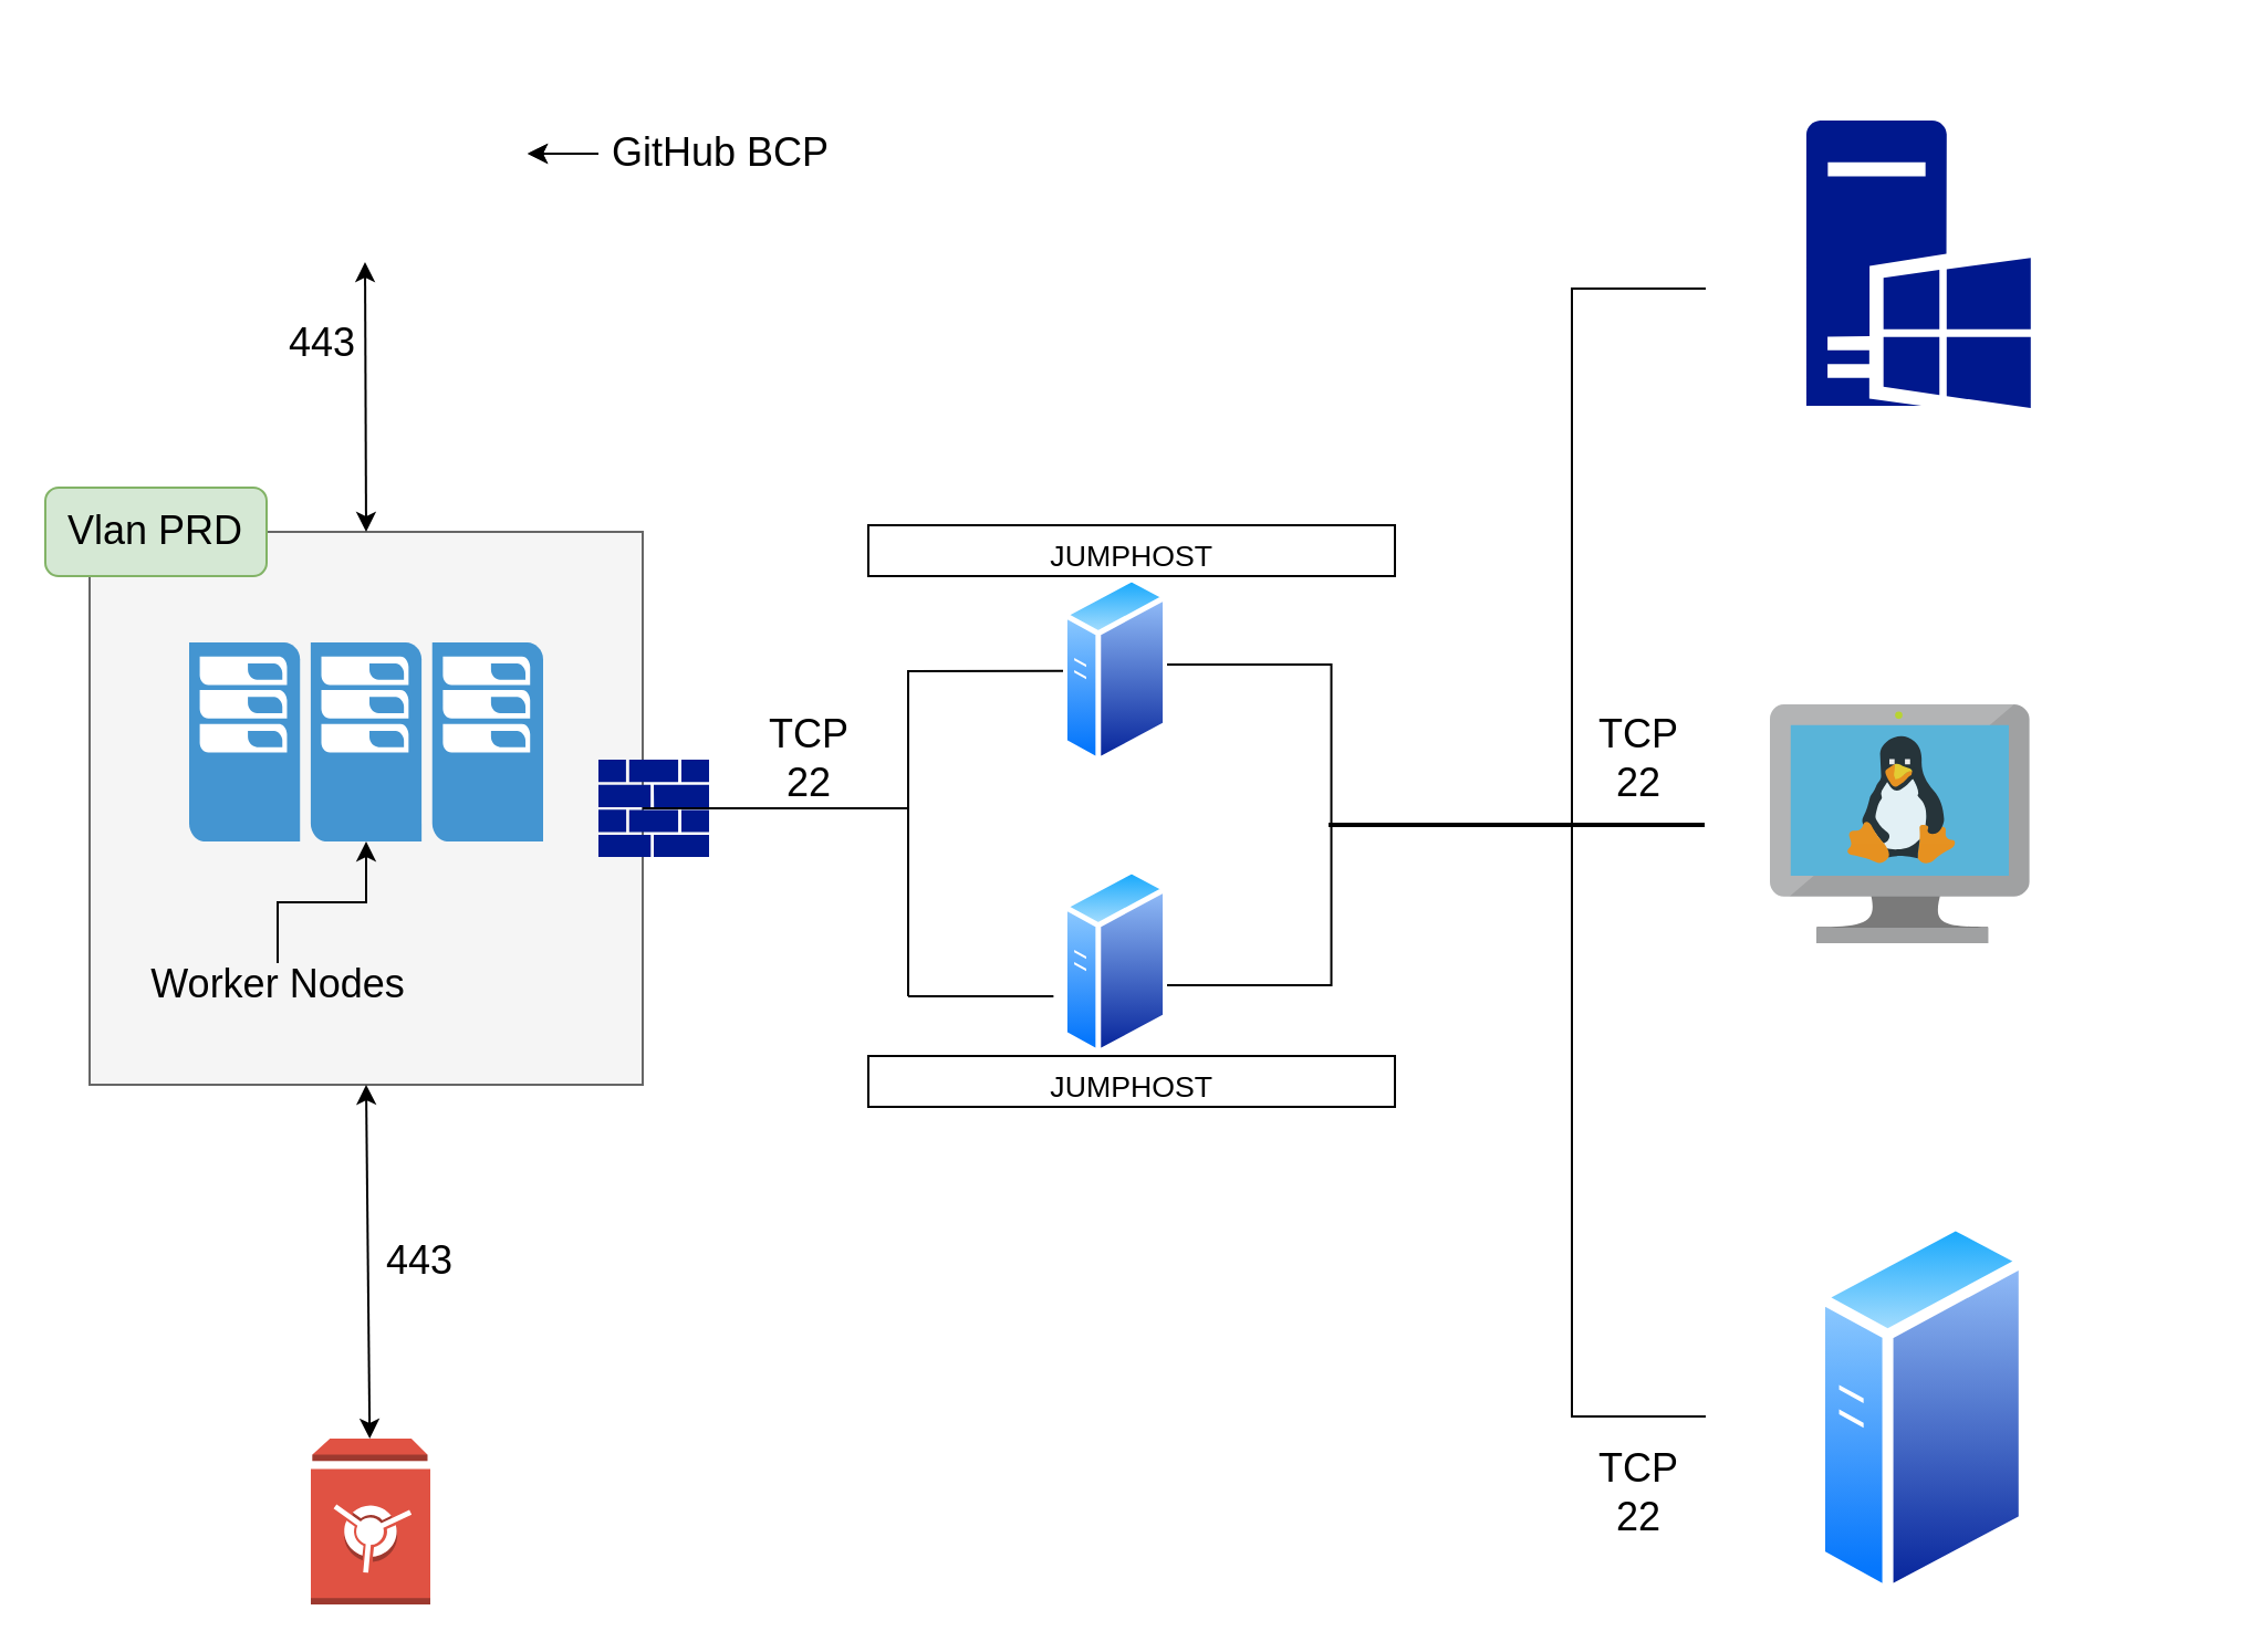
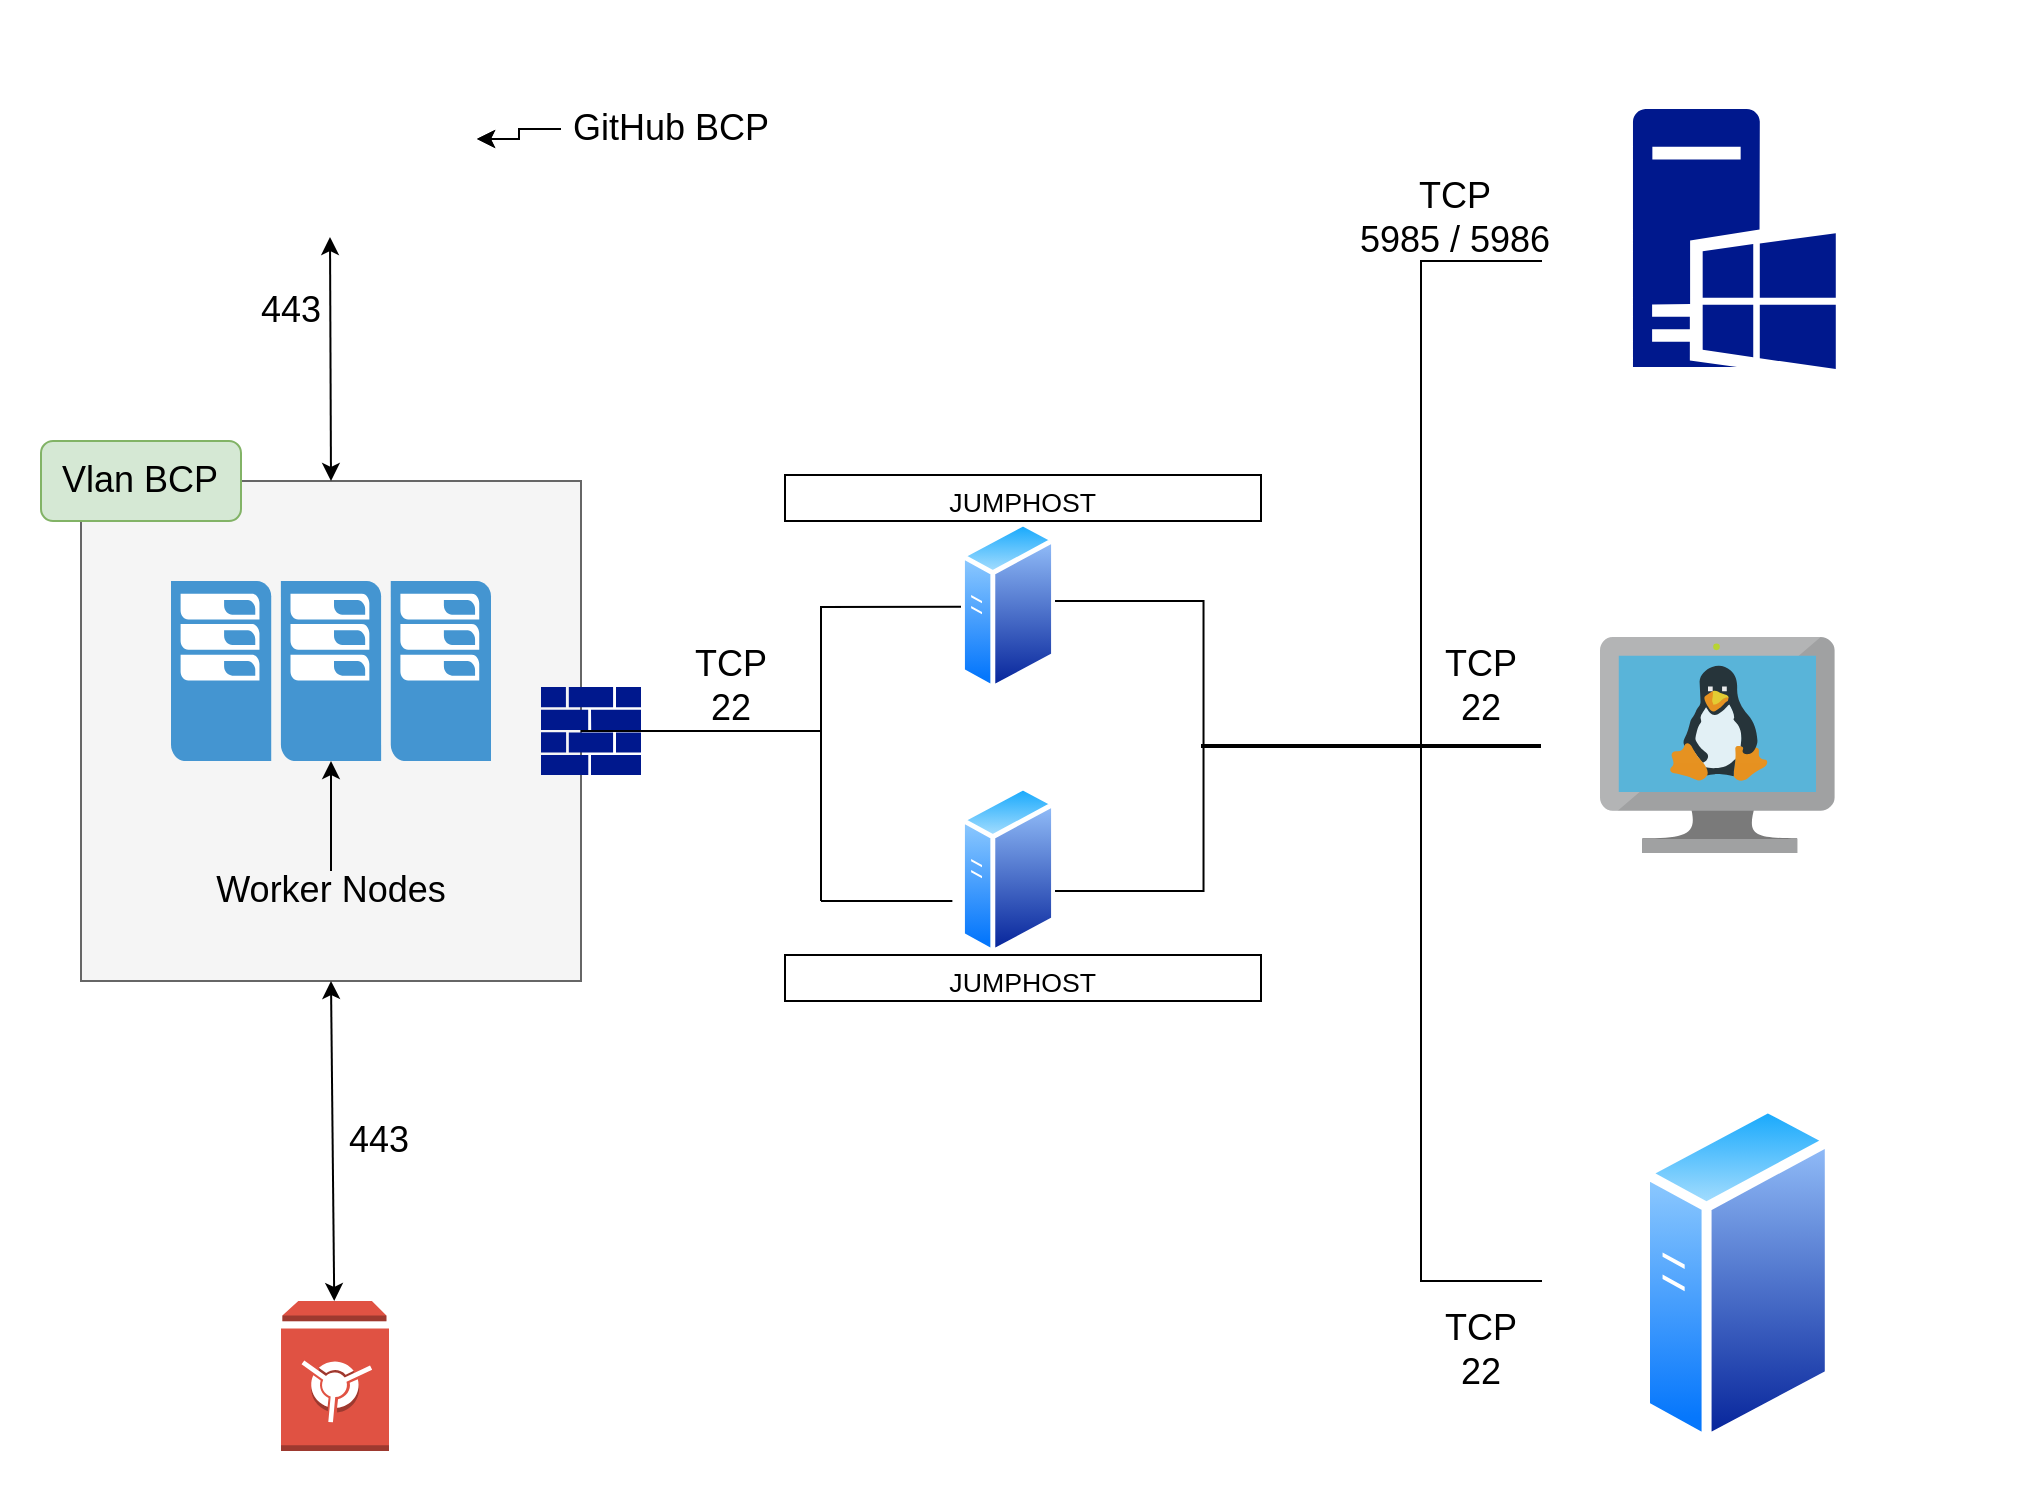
- <mxCell id="10" value="GitHub BCP" style="text;html=1;align=center;verticalAlign=middle;resizable=0;points=[];autosize=1;strokeColor=none;fillColor=none;fontSize=18;" vertex="1" parent="1"><mxGeometry x="270" y="54" width="110" height="30" as="geometry" /></mxCell>
+ <mxCell id="10" value="GitHub BCP" style="text;html=1;align=center;verticalAlign=middle;resizable=0;points=[];autosize=1;strokeColor=none;fillColor=none;fontSize=18;" vertex="1" parent="1"><mxGeometry x="280" y="49" width="110" height="30" as="geometry" /></mxCell>
+ <mxCell id="28" value="TCP&lt;br&gt;5985 / 5986" style="text;html=1;align=center;verticalAlign=middle;resizable=0;points=[];autosize=1;strokeColor=none;fillColor=none;fontSize=18;" vertex="1" parent="1"><mxGeometry x="672" y="84" width="110" height="50" as="geometry" /></mxCell>
- <mxCell id="6" value="Vlan PRD" style="rounded=1;whiteSpace=wrap;html=1;fontSize=18;fillColor=#d5e8d4;strokeColor=#82b366;" vertex="1" parent="1"><mxGeometry x="20" y="220" width="100" height="40" as="geometry" /></mxCell>
+ <mxCell id="6" value="Vlan BCP" style="rounded=1;whiteSpace=wrap;html=1;fontSize=18;fillColor=#d5e8d4;strokeColor=#82b366;" vertex="1" parent="1"><mxGeometry x="20" y="220" width="100" height="40" as="geometry" /></mxCell>
- <mxCell id="5" value="&lt;font style=&quot;font-size: 18px&quot;&gt;Worker Nodes&lt;/font&gt;" style="text;html=1;align=center;verticalAlign=middle;resizable=0;points=[];autosize=1;strokeColor=none;fillColor=none;" vertex="1" parent="1"><mxGeometry x="60" y="435" width="130" height="20" as="geometry" /></mxCell>
+ <mxCell id="5" value="&lt;font style=&quot;font-size: 18px&quot;&gt;Worker Nodes&lt;/font&gt;" style="text;html=1;align=center;verticalAlign=middle;resizable=0;points=[];autosize=1;strokeColor=none;fillColor=none;" vertex="1" parent="1"><mxGeometry x="100" y="435" width="130" height="20" as="geometry" /></mxCell>
